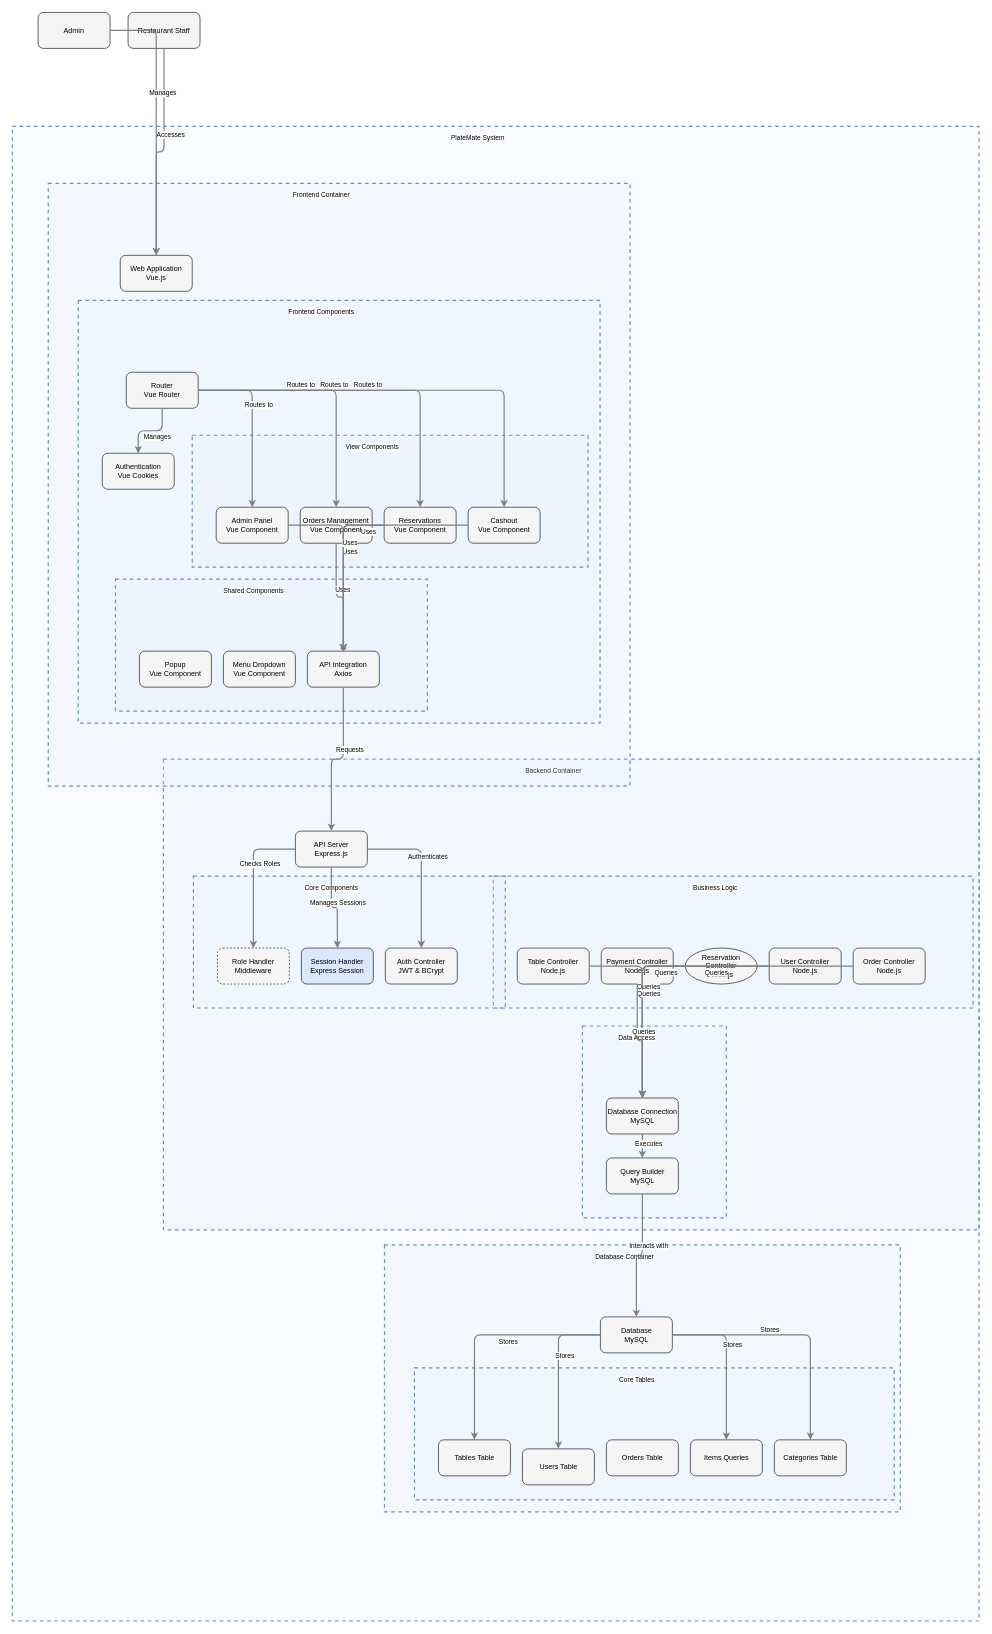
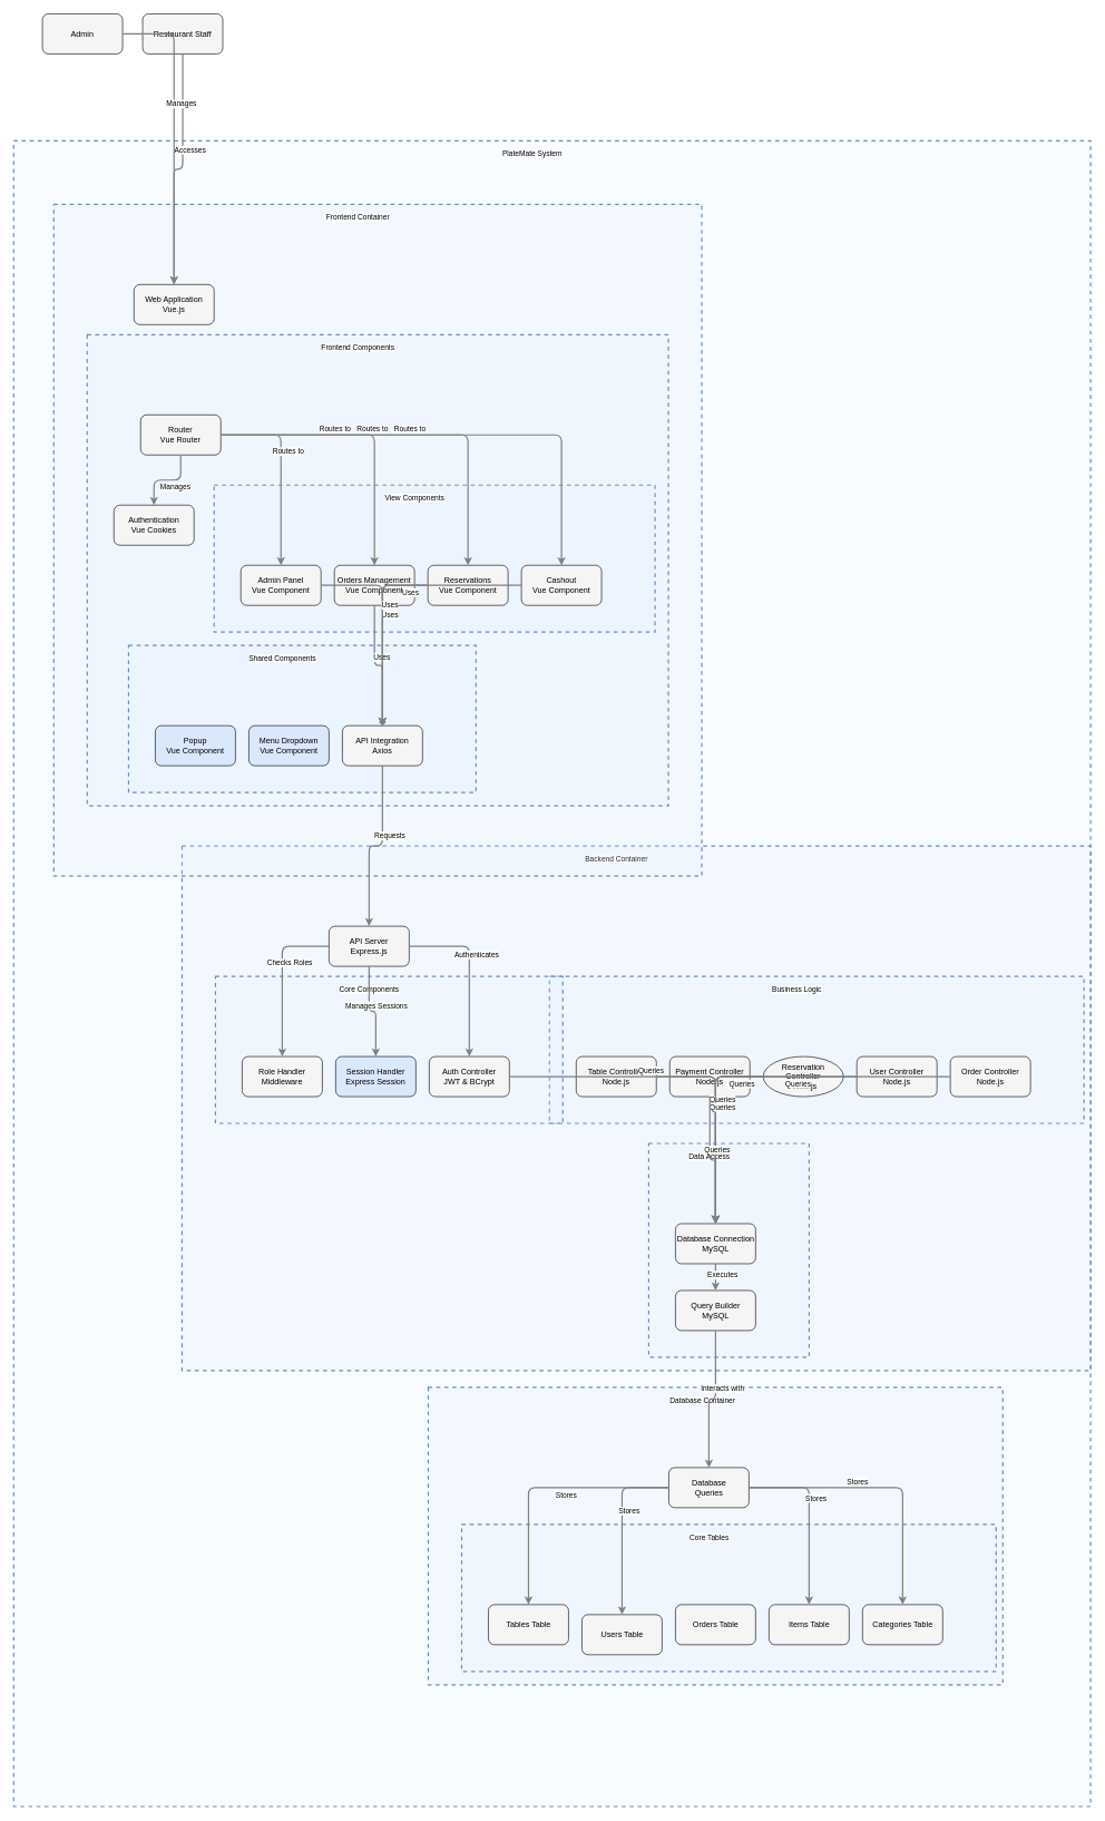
- <mxCell id="36" value="Popup&lt;br&gt;Vue Component" style="rounded=1;whiteSpace=wrap;html=1;fillColor=#f5f5f5" parent="34" vertex="1"><mxGeometry x="40" y="120" width="120" height="60" as="geometry" /></mxCell>
+ <mxCell id="36" value="Popup&lt;br&gt;Vue Component" style="rounded=1;whiteSpace=wrap;html=1;fillColor=#dae8fc;" parent="34" vertex="1"><mxGeometry x="40" y="120" width="120" height="60" as="geometry" /></mxCell>
- <mxCell id="35" value="Menu Dropdown&lt;br&gt;Vue Component" style="rounded=1;whiteSpace=wrap;html=1;fillColor=#f5f5f5" parent="34" vertex="1"><mxGeometry x="180" y="120" width="120" height="60" as="geometry" /></mxCell>
+ <mxCell id="35" value="Menu Dropdown&lt;br&gt;Vue Component" style="rounded=1;whiteSpace=wrap;html=1;fillColor=#dae8fc;" parent="34" vertex="1"><mxGeometry x="180" y="120" width="120" height="60" as="geometry" /></mxCell>
- <mxCell id="28" value="Role Handler&lt;br&gt;Middleware" style="rounded=1;whiteSpace=wrap;html=1;fillColor=#f5f5f5;dashed=1;" parent="25" vertex="1"><mxGeometry x="40" y="120" width="120" height="60" as="geometry" /></mxCell>
+ <mxCell id="28" value="Role Handler&lt;br&gt;Middleware" style="rounded=1;whiteSpace=wrap;html=1;fillColor=#f5f5f5" parent="25" vertex="1"><mxGeometry x="40" y="120" width="120" height="60" as="geometry" /></mxCell>
+ <mxCell id="83" style="edgeStyle=orthogonalEdgeStyle;rounded=1;orthogonalLoop=1;jettySize=auto;html=1;strokeColor=#808080;strokeWidth=2;jumpStyle=arc;jumpSize=10;spacing=15;labelBackgroundColor=white;labelBorderColor=none" parent="1" source="26" target="15" edge="1"><mxGeometry relative="1" as="geometry" /></mxCell>
+ <mxCell id="84" value="Queries" style="edgeLabel;html=1;align=center;verticalAlign=middle;resizable=0;points=[];" parent="83" vertex="1" connectable="0"><mxGeometry x="-0.2" y="10" relative="1" as="geometry"><mxPoint as="offset" /></mxGeometry></mxCell>
- <mxCell id="12" value="Database Container" style="edgeLabel;html=1;align=center;verticalAlign=middle;resizable=0;labelBackgroundColor=white;spacing=5" parent="2" vertex="1"><mxGeometry x="628.571" y="1873" width="784.0" height="24" as="geometry" /></mxCell>
+ <mxCell id="12" value="Database Container" style="edgeLabel;html=1;align=center;verticalAlign=middle;resizable=0;labelBackgroundColor=white;spacing=5" parent="2" vertex="1"><mxGeometry x="638.571" y="1873" width="784.0" height="24" as="geometry" /></mxCell>
- <mxCell id="11" value="Database&lt;br&gt;MySQL" style="rounded=1;whiteSpace=wrap;html=1;fillColor=#f5f5f5" parent="3" vertex="1"><mxGeometry x="360" y="120" width="120" height="60" as="geometry" /></mxCell>
+ <mxCell id="11" value="Database&lt;br&gt;Queries" style="rounded=1;whiteSpace=wrap;html=1;fillColor=#f5f5f5" parent="3" vertex="1"><mxGeometry x="360" y="120" width="120" height="60" as="geometry" /></mxCell>
- <mxCell id="8" value="Items Queries" style="rounded=1;whiteSpace=wrap;html=1;fillColor=#f5f5f5" parent="4" vertex="1"><mxGeometry x="460" y="120" width="120" height="60" as="geometry" /></mxCell>
+ <mxCell id="8" value="Items Table" style="rounded=1;whiteSpace=wrap;html=1;fillColor=#f5f5f5" parent="4" vertex="1"><mxGeometry x="460" y="120" width="120" height="60" as="geometry" /></mxCell>
